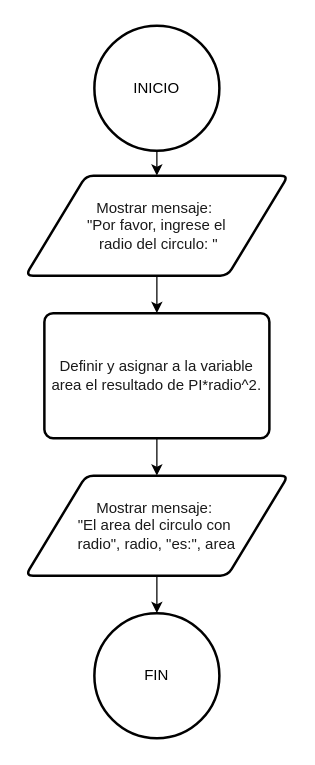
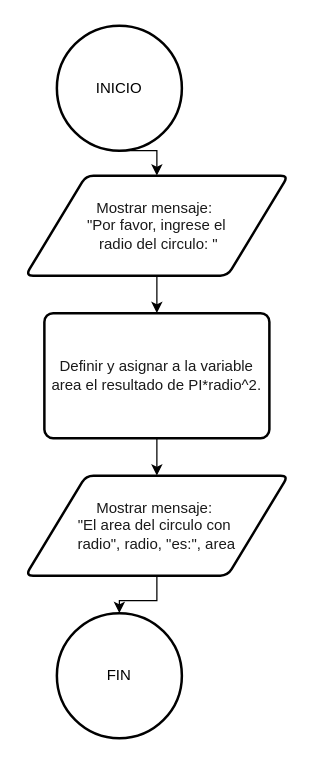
- <mxCell id="3" value="INICIO" style="strokeWidth=2;html=1;shape=mxgraph.flowchart.start_2;whiteSpace=wrap;" vertex="1" parent="1"><mxGeometry x="75" y="20" width="100" height="100" as="geometry" /></mxCell>
+ <mxCell id="3" value="INICIO" style="strokeWidth=2;html=1;shape=mxgraph.flowchart.start_2;whiteSpace=wrap;" vertex="1" parent="1"><mxGeometry x="45" y="20" width="100" height="100" as="geometry" /></mxCell>
- <mxCell id="4" value="FIN" style="strokeWidth=2;html=1;shape=mxgraph.flowchart.start_2;whiteSpace=wrap;" vertex="1" parent="1"><mxGeometry x="75" y="490" width="100" height="100" as="geometry" /></mxCell>
+ <mxCell id="4" value="FIN" style="strokeWidth=2;html=1;shape=mxgraph.flowchart.start_2;whiteSpace=wrap;" vertex="1" parent="1"><mxGeometry x="45" y="490" width="100" height="100" as="geometry" /></mxCell>
